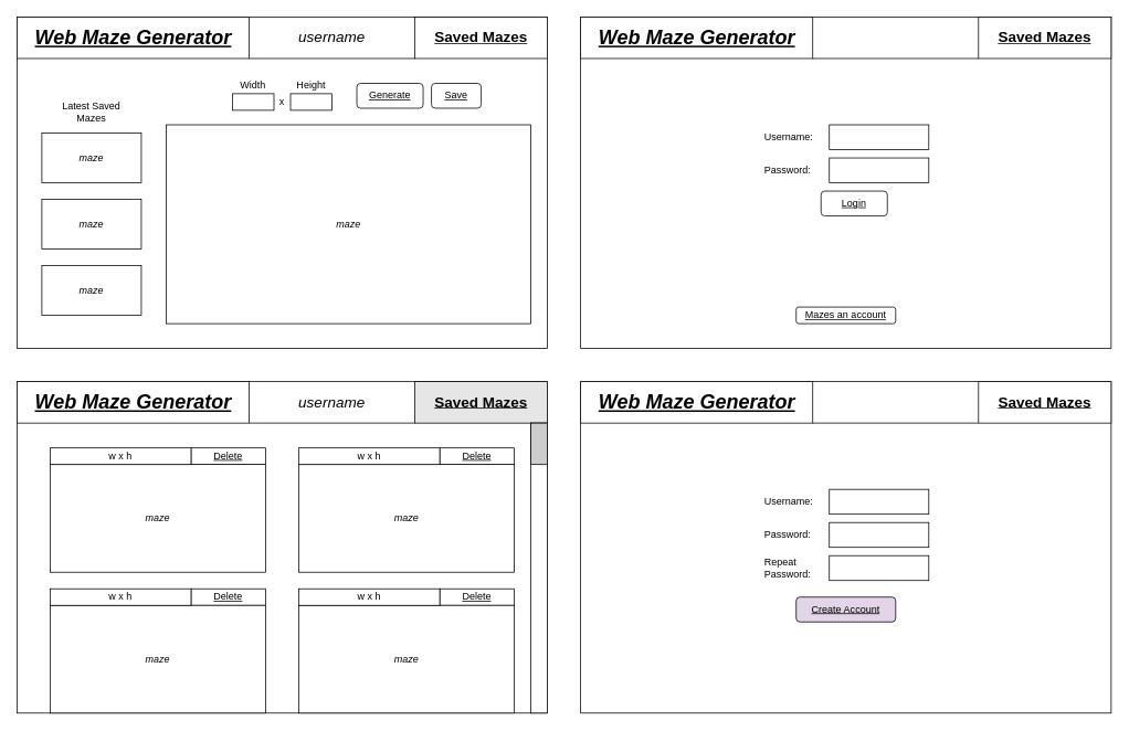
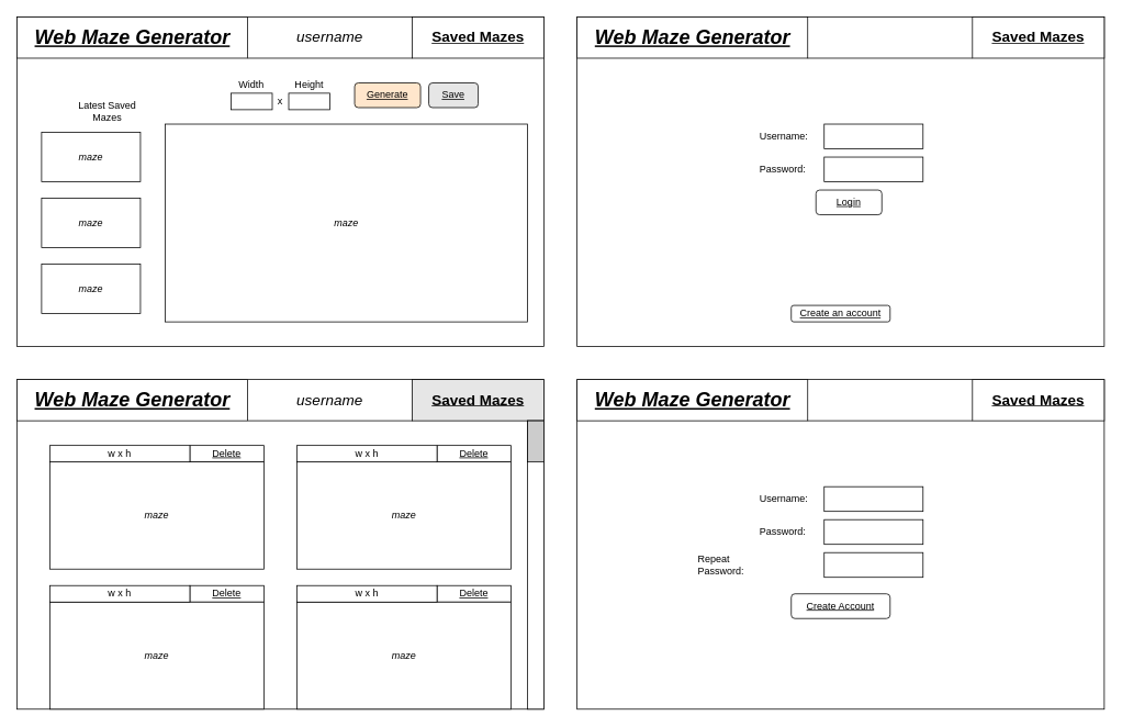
- <mxCell id="18" value="&lt;u&gt;Generate&lt;/u&gt;" style="rounded=1;whiteSpace=wrap;html=1;" parent="17" vertex="1"><mxGeometry width="80" height="30" as="geometry" /></mxCell>
+ <mxCell id="18" value="&lt;u&gt;Generate&lt;/u&gt;" style="rounded=1;whiteSpace=wrap;html=1;fillColor=#ffe6cc;" parent="17" vertex="1"><mxGeometry width="80" height="30" as="geometry" /></mxCell>
- <mxCell id="19" value="&lt;u&gt;Save&lt;/u&gt;" style="rounded=1;whiteSpace=wrap;html=1;" parent="17" vertex="1"><mxGeometry x="90" width="60" height="30" as="geometry" /></mxCell>
+ <mxCell id="19" value="&lt;u&gt;Save&lt;/u&gt;" style="rounded=1;whiteSpace=wrap;html=1;fillColor=#e6e6e6;" parent="17" vertex="1"><mxGeometry x="90" width="60" height="30" as="geometry" /></mxCell>
- <mxCell id="86" value="Latest Saved Mazes" style="text;html=1;strokeColor=none;fillColor=none;align=center;verticalAlign=middle;whiteSpace=wrap;rounded=0;" vertex="1" parent="1"><mxGeometry x="60" y="120" width="100" height="30" as="geometry" /></mxCell>
+ <mxCell id="86" value="Latest Saved Mazes" style="text;html=1;strokeColor=none;fillColor=none;align=center;verticalAlign=middle;whiteSpace=wrap;rounded=0;" vertex="1" parent="1"><mxGeometry x="80" y="120" width="100" height="30" as="geometry" /></mxCell>
- <mxCell id="28" value="&lt;u&gt;Mazes an account&lt;/u&gt;" style="rounded=1;whiteSpace=wrap;html=1;" parent="1" vertex="1"><mxGeometry x="960" y="370" width="120" height="20" as="geometry" /></mxCell>
+ <mxCell id="28" value="&lt;u&gt;Create an account&lt;/u&gt;" style="rounded=1;whiteSpace=wrap;html=1;" parent="1" vertex="1"><mxGeometry x="960" y="370" width="120" height="20" as="geometry" /></mxCell>
- <mxCell id="49" value="Repeat Password:" style="text;html=1;strokeColor=none;fillColor=none;align=left;verticalAlign=middle;whiteSpace=wrap;rounded=0;container=0;" parent="1" vertex="1"><mxGeometry x="920" y="670" width="70" height="30" as="geometry" /></mxCell>
+ <mxCell id="49" value="Repeat Password:" style="text;html=1;strokeColor=none;fillColor=none;align=left;verticalAlign=middle;whiteSpace=wrap;rounded=0;container=0;" parent="1" vertex="1"><mxGeometry x="845" y="670" width="70" height="30" as="geometry" /></mxCell>
- <mxCell id="43" value="&lt;u&gt;Create Account&lt;/u&gt;" style="rounded=1;whiteSpace=wrap;html=1;fillColor=#e1d5e7;" parent="1" vertex="1"><mxGeometry x="960" y="720" width="120" height="30" as="geometry" /></mxCell>
+ <mxCell id="43" value="&lt;u&gt;Create Account&lt;/u&gt;" style="rounded=1;whiteSpace=wrap;html=1;" parent="1" vertex="1"><mxGeometry x="960" y="720" width="120" height="30" as="geometry" /></mxCell>
